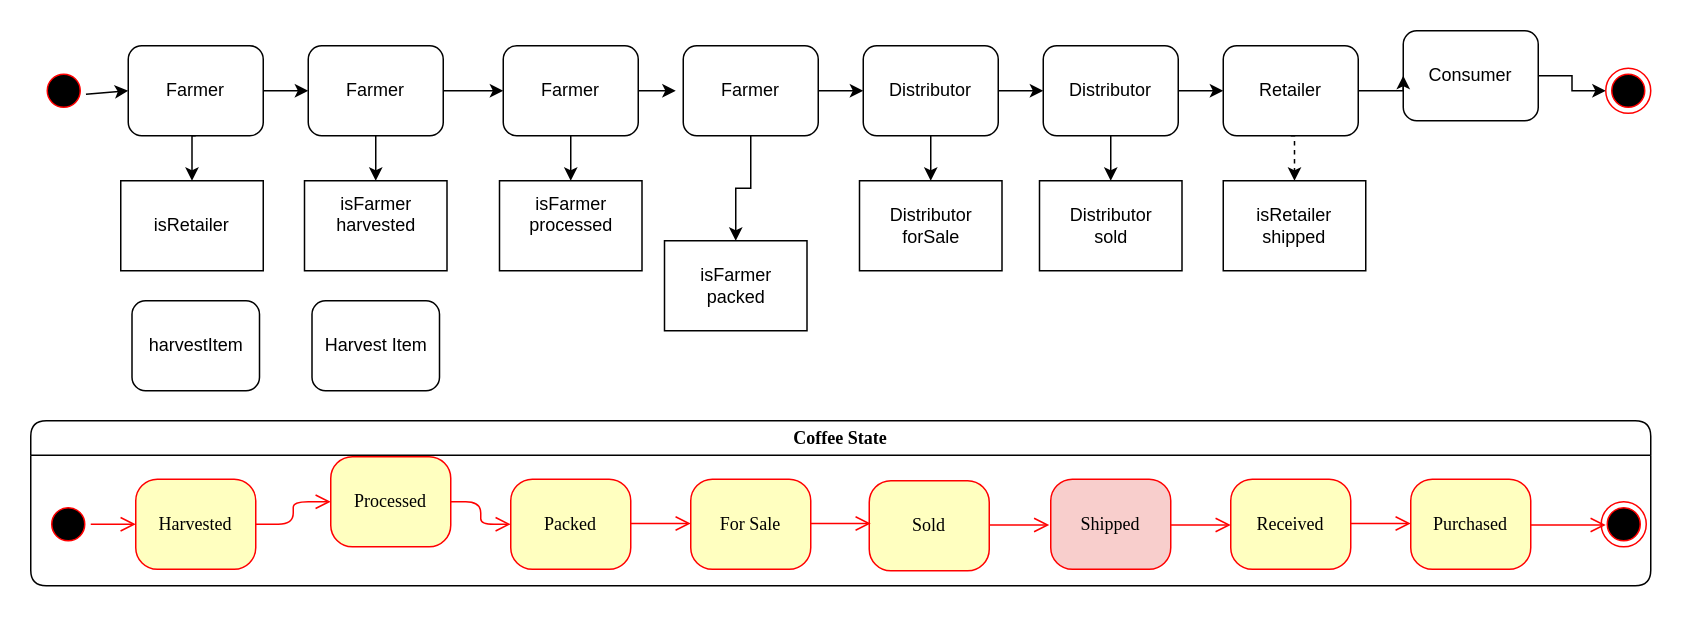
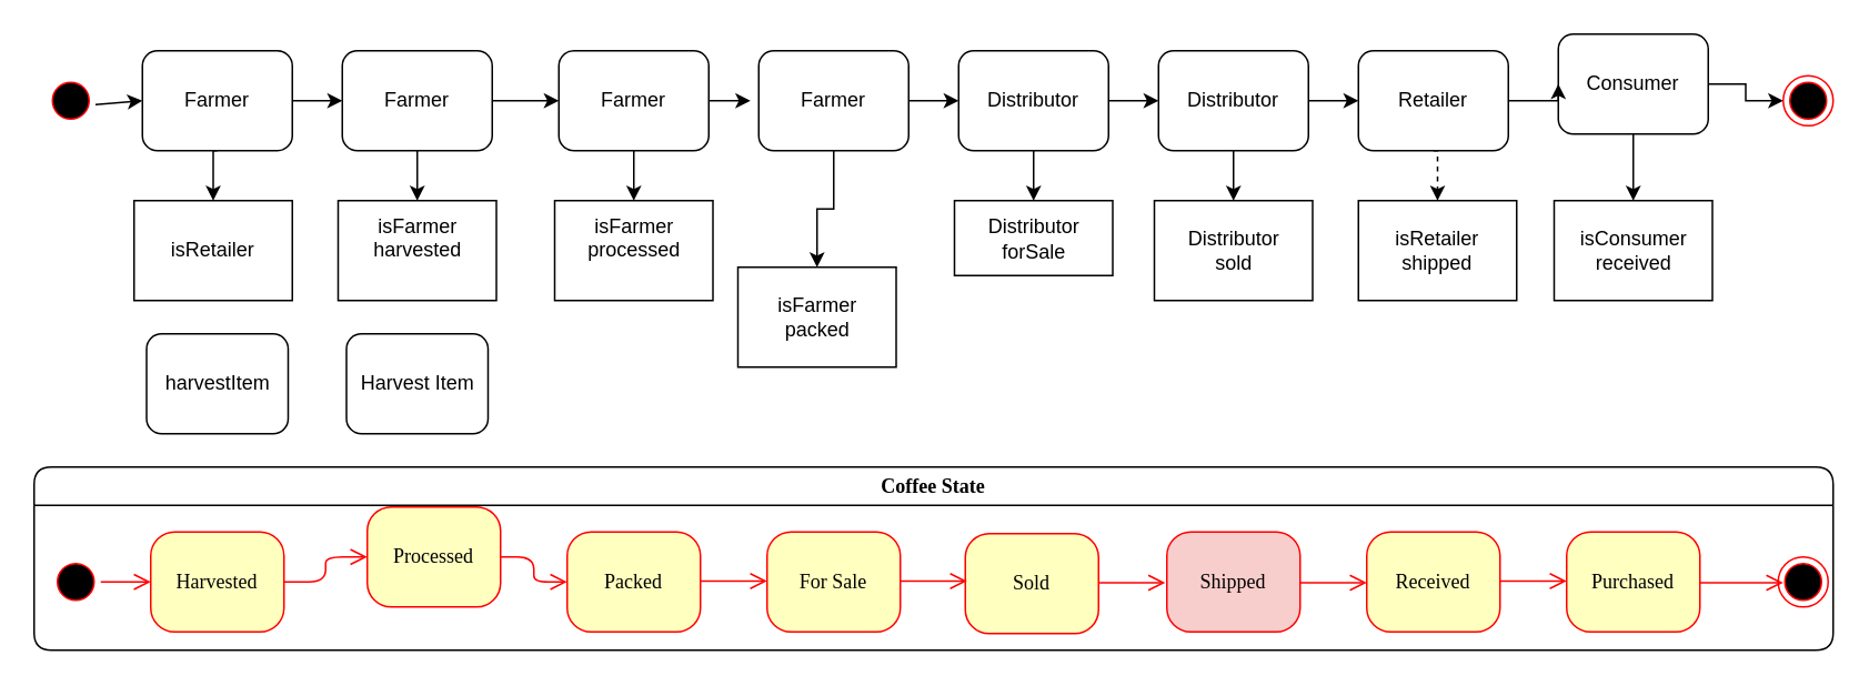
+ <mxCell id="32" style="edgeStyle=orthogonalEdgeStyle;rounded=0;orthogonalLoop=1;jettySize=auto;html=1;exitX=0.5;exitY=1;exitDx=0;exitDy=0;entryX=0.5;entryY=0;entryDx=0;entryDy=0;" edge="1" parent="1" source="33" target="60"><mxGeometry relative="1" as="geometry" /></mxCell>
- <mxCell id="57" value="&lt;div&gt;Distributor&lt;/div&gt;&lt;div&gt;forSale&lt;br&gt;&lt;/div&gt;" style="rounded=0;whiteSpace=wrap;html=1;" vertex="1" parent="1"><mxGeometry x="572.5" y="120" width="95" height="60" as="geometry" /></mxCell>
+ <mxCell id="57" value="&lt;div&gt;Distributor&lt;/div&gt;&lt;div&gt;forSale&lt;br&gt;&lt;/div&gt;" style="rounded=0;whiteSpace=wrap;html=1;" vertex="1" parent="1"><mxGeometry x="572.5" y="120" width="95" height="45" as="geometry" /></mxCell>
+ <mxCell id="60" value="&lt;div&gt;isConsumer&lt;/div&gt;&lt;div&gt;received&lt;br&gt;&lt;/div&gt;" style="rounded=0;whiteSpace=wrap;html=1;" vertex="1" parent="1"><mxGeometry x="932.5" y="120" width="95" height="60" as="geometry" /></mxCell>
